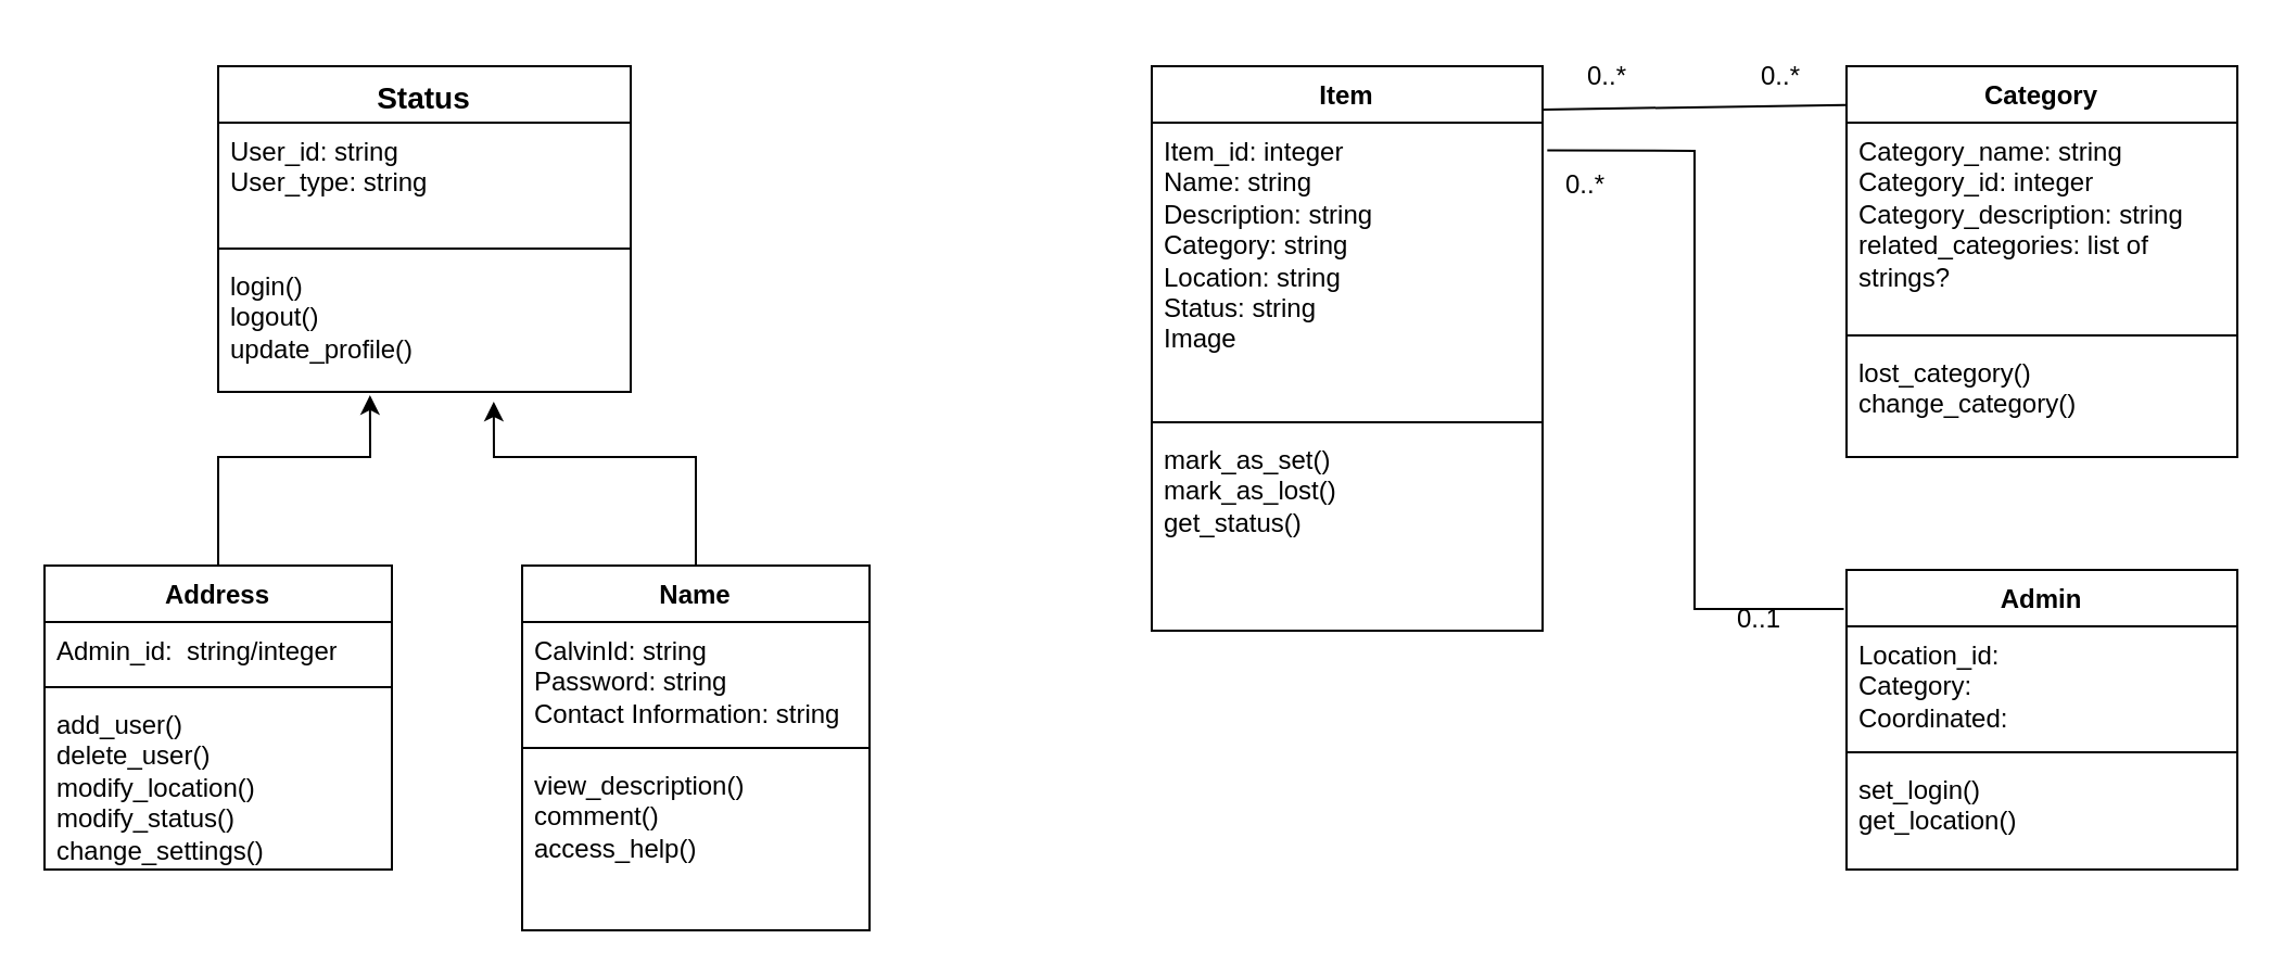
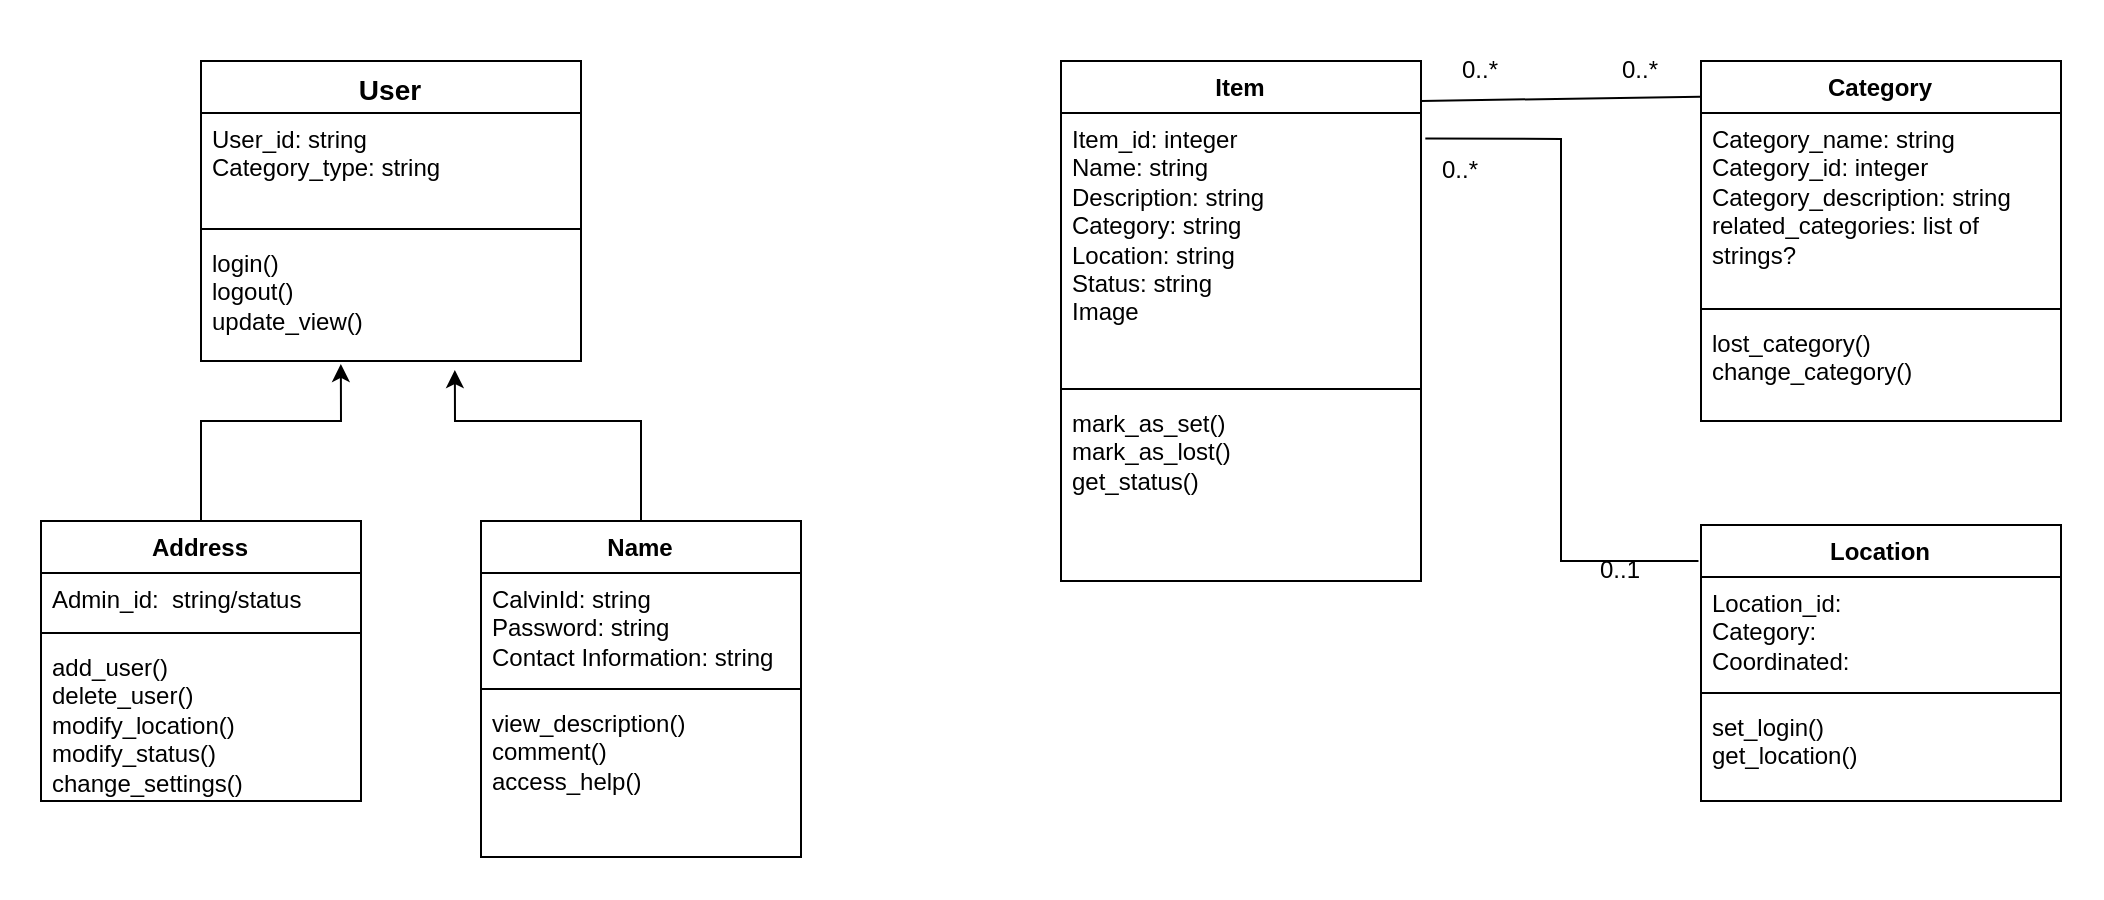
- <mxCell id="2" value="&lt;font style=&quot;font-size: 14px;&quot;&gt;Status&lt;/font&gt;" style="swimlane;fontStyle=1;align=center;verticalAlign=top;childLayout=stackLayout;horizontal=1;startSize=26;horizontalStack=0;resizeParent=1;resizeParentMax=0;resizeLast=0;collapsible=1;marginBottom=0;whiteSpace=wrap;html=1;" parent="1" vertex="1"><mxGeometry x="100" y="30" width="190" height="150" as="geometry" /></mxCell>
+ <mxCell id="2" value="&lt;font style=&quot;font-size: 14px;&quot;&gt;User&lt;/font&gt;" style="swimlane;fontStyle=1;align=center;verticalAlign=top;childLayout=stackLayout;horizontal=1;startSize=26;horizontalStack=0;resizeParent=1;resizeParentMax=0;resizeLast=0;collapsible=1;marginBottom=0;whiteSpace=wrap;html=1;" parent="1" vertex="1"><mxGeometry x="100" y="30" width="190" height="150" as="geometry" /></mxCell>
- <mxCell id="3" value="User_id: string&lt;br&gt;User_type: string&lt;br&gt;" style="text;strokeColor=none;fillColor=none;align=left;verticalAlign=top;spacingLeft=4;spacingRight=4;overflow=hidden;rotatable=0;points=[[0,0.5],[1,0.5]];portConstraint=eastwest;whiteSpace=wrap;html=1;" parent="2" vertex="1"><mxGeometry y="26" width="190" height="54" as="geometry" /></mxCell>
+ <mxCell id="3" value="User_id: string&lt;br&gt;Category_type: string&lt;br&gt;" style="text;strokeColor=none;fillColor=none;align=left;verticalAlign=top;spacingLeft=4;spacingRight=4;overflow=hidden;rotatable=0;points=[[0,0.5],[1,0.5]];portConstraint=eastwest;whiteSpace=wrap;html=1;" parent="2" vertex="1"><mxGeometry y="26" width="190" height="54" as="geometry" /></mxCell>
- <mxCell id="5" value="login()&lt;br&gt;logout()&lt;br&gt;update_profile()" style="text;strokeColor=none;fillColor=none;align=left;verticalAlign=top;spacingLeft=4;spacingRight=4;overflow=hidden;rotatable=0;points=[[0,0.5],[1,0.5]];portConstraint=eastwest;whiteSpace=wrap;html=1;" parent="2" vertex="1"><mxGeometry y="88" width="190" height="62" as="geometry" /></mxCell>
+ <mxCell id="5" value="login()&lt;br&gt;logout()&lt;br&gt;update_view()" style="text;strokeColor=none;fillColor=none;align=left;verticalAlign=top;spacingLeft=4;spacingRight=4;overflow=hidden;rotatable=0;points=[[0,0.5],[1,0.5]];portConstraint=eastwest;whiteSpace=wrap;html=1;" parent="2" vertex="1"><mxGeometry y="88" width="190" height="62" as="geometry" /></mxCell>
- <mxCell id="24" value="Admin" style="swimlane;fontStyle=1;align=center;verticalAlign=top;childLayout=stackLayout;horizontal=1;startSize=26;horizontalStack=0;resizeParent=1;resizeParentMax=0;resizeLast=0;collapsible=1;marginBottom=0;whiteSpace=wrap;html=1;" parent="1" vertex="1"><mxGeometry x="850" y="262" width="180" height="138" as="geometry" /></mxCell>
+ <mxCell id="24" value="Location" style="swimlane;fontStyle=1;align=center;verticalAlign=top;childLayout=stackLayout;horizontal=1;startSize=26;horizontalStack=0;resizeParent=1;resizeParentMax=0;resizeLast=0;collapsible=1;marginBottom=0;whiteSpace=wrap;html=1;" parent="1" vertex="1"><mxGeometry x="850" y="262" width="180" height="138" as="geometry" /></mxCell>
- <mxCell id="11" value="Admin_id:&amp;nbsp; string/integer" style="text;strokeColor=none;fillColor=none;align=left;verticalAlign=top;spacingLeft=4;spacingRight=4;overflow=hidden;rotatable=0;points=[[0,0.5],[1,0.5]];portConstraint=eastwest;whiteSpace=wrap;html=1;" parent="10" vertex="1"><mxGeometry y="26" width="160" height="26" as="geometry" /></mxCell>
+ <mxCell id="11" value="Admin_id:&amp;nbsp; string/status" style="text;strokeColor=none;fillColor=none;align=left;verticalAlign=top;spacingLeft=4;spacingRight=4;overflow=hidden;rotatable=0;points=[[0,0.5],[1,0.5]];portConstraint=eastwest;whiteSpace=wrap;html=1;" parent="10" vertex="1"><mxGeometry y="26" width="160" height="26" as="geometry" /></mxCell>
